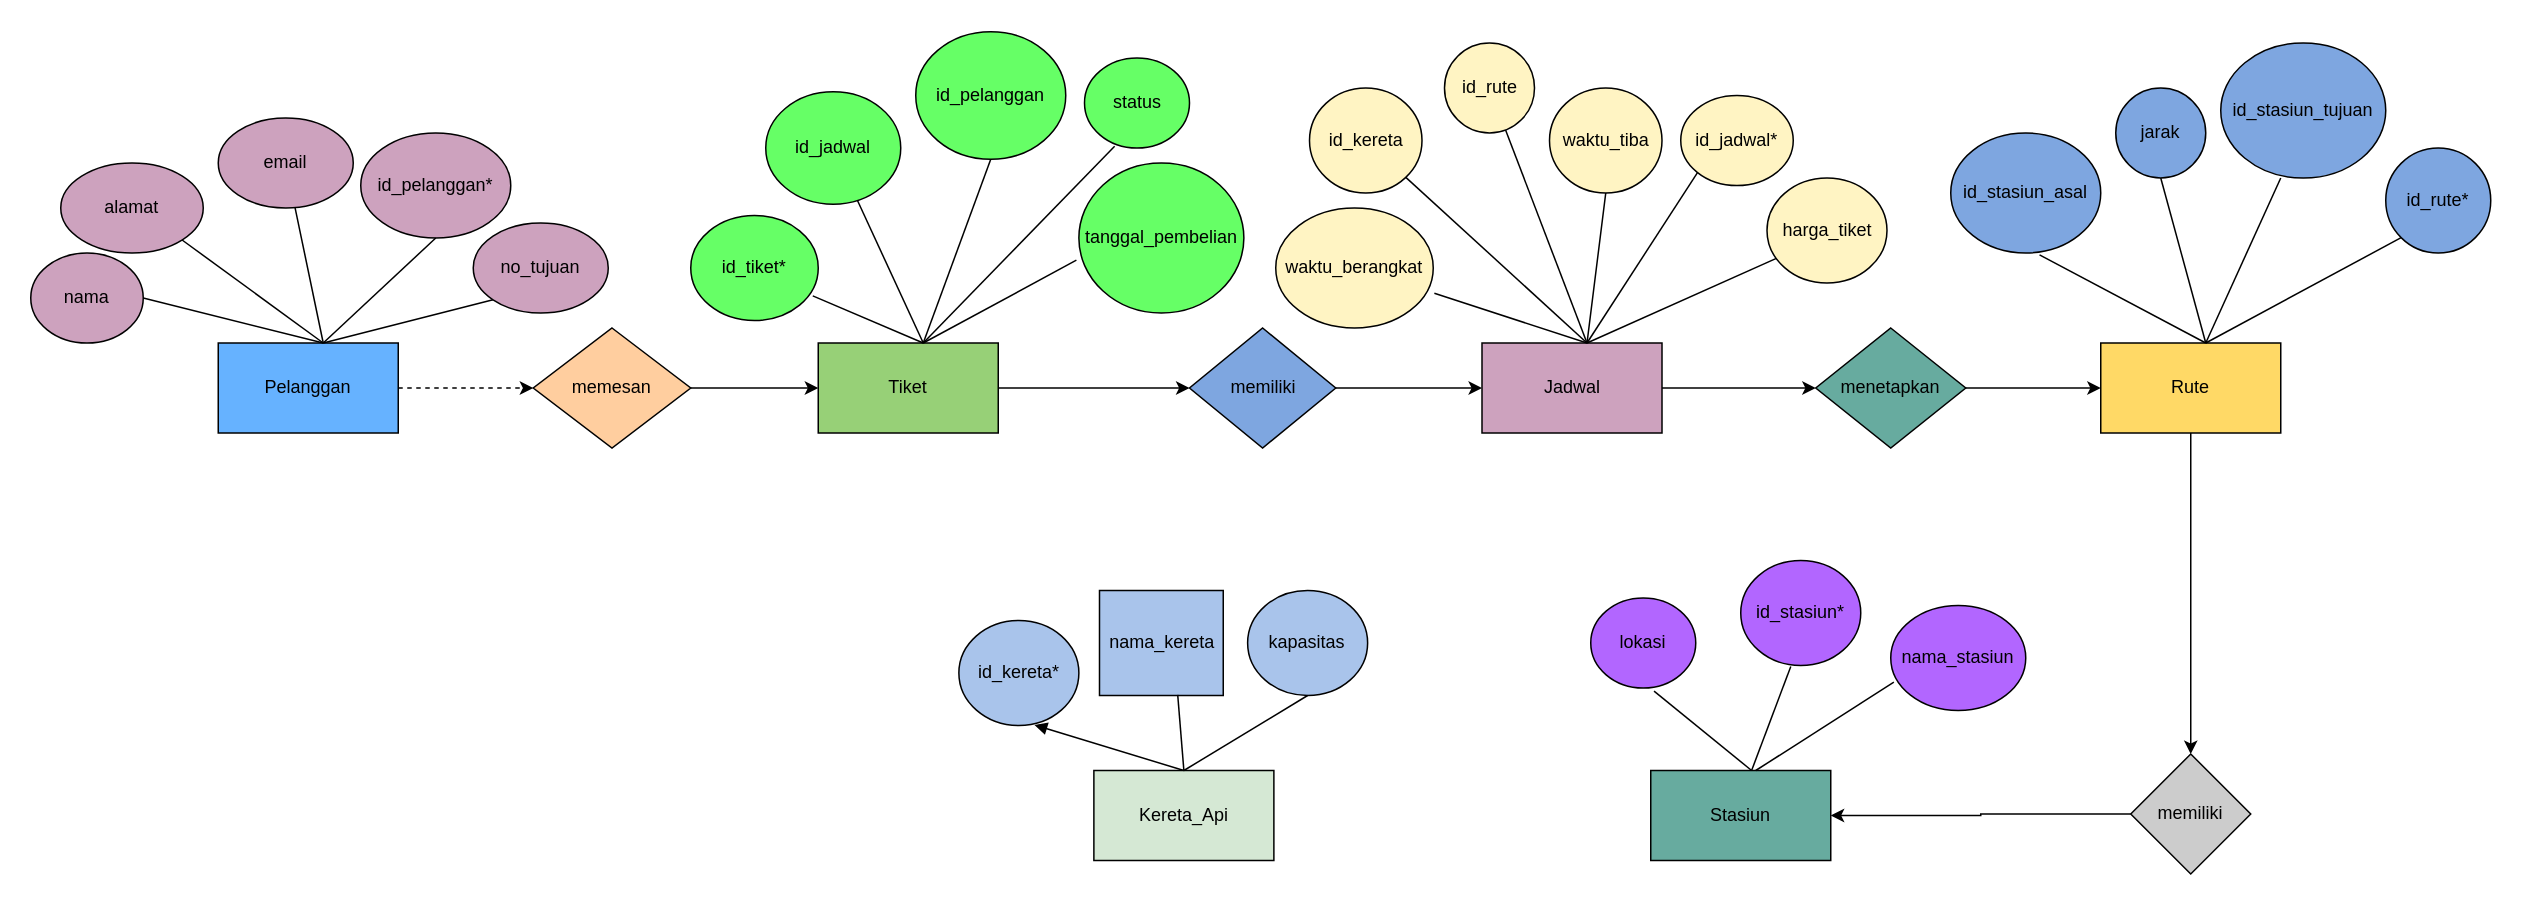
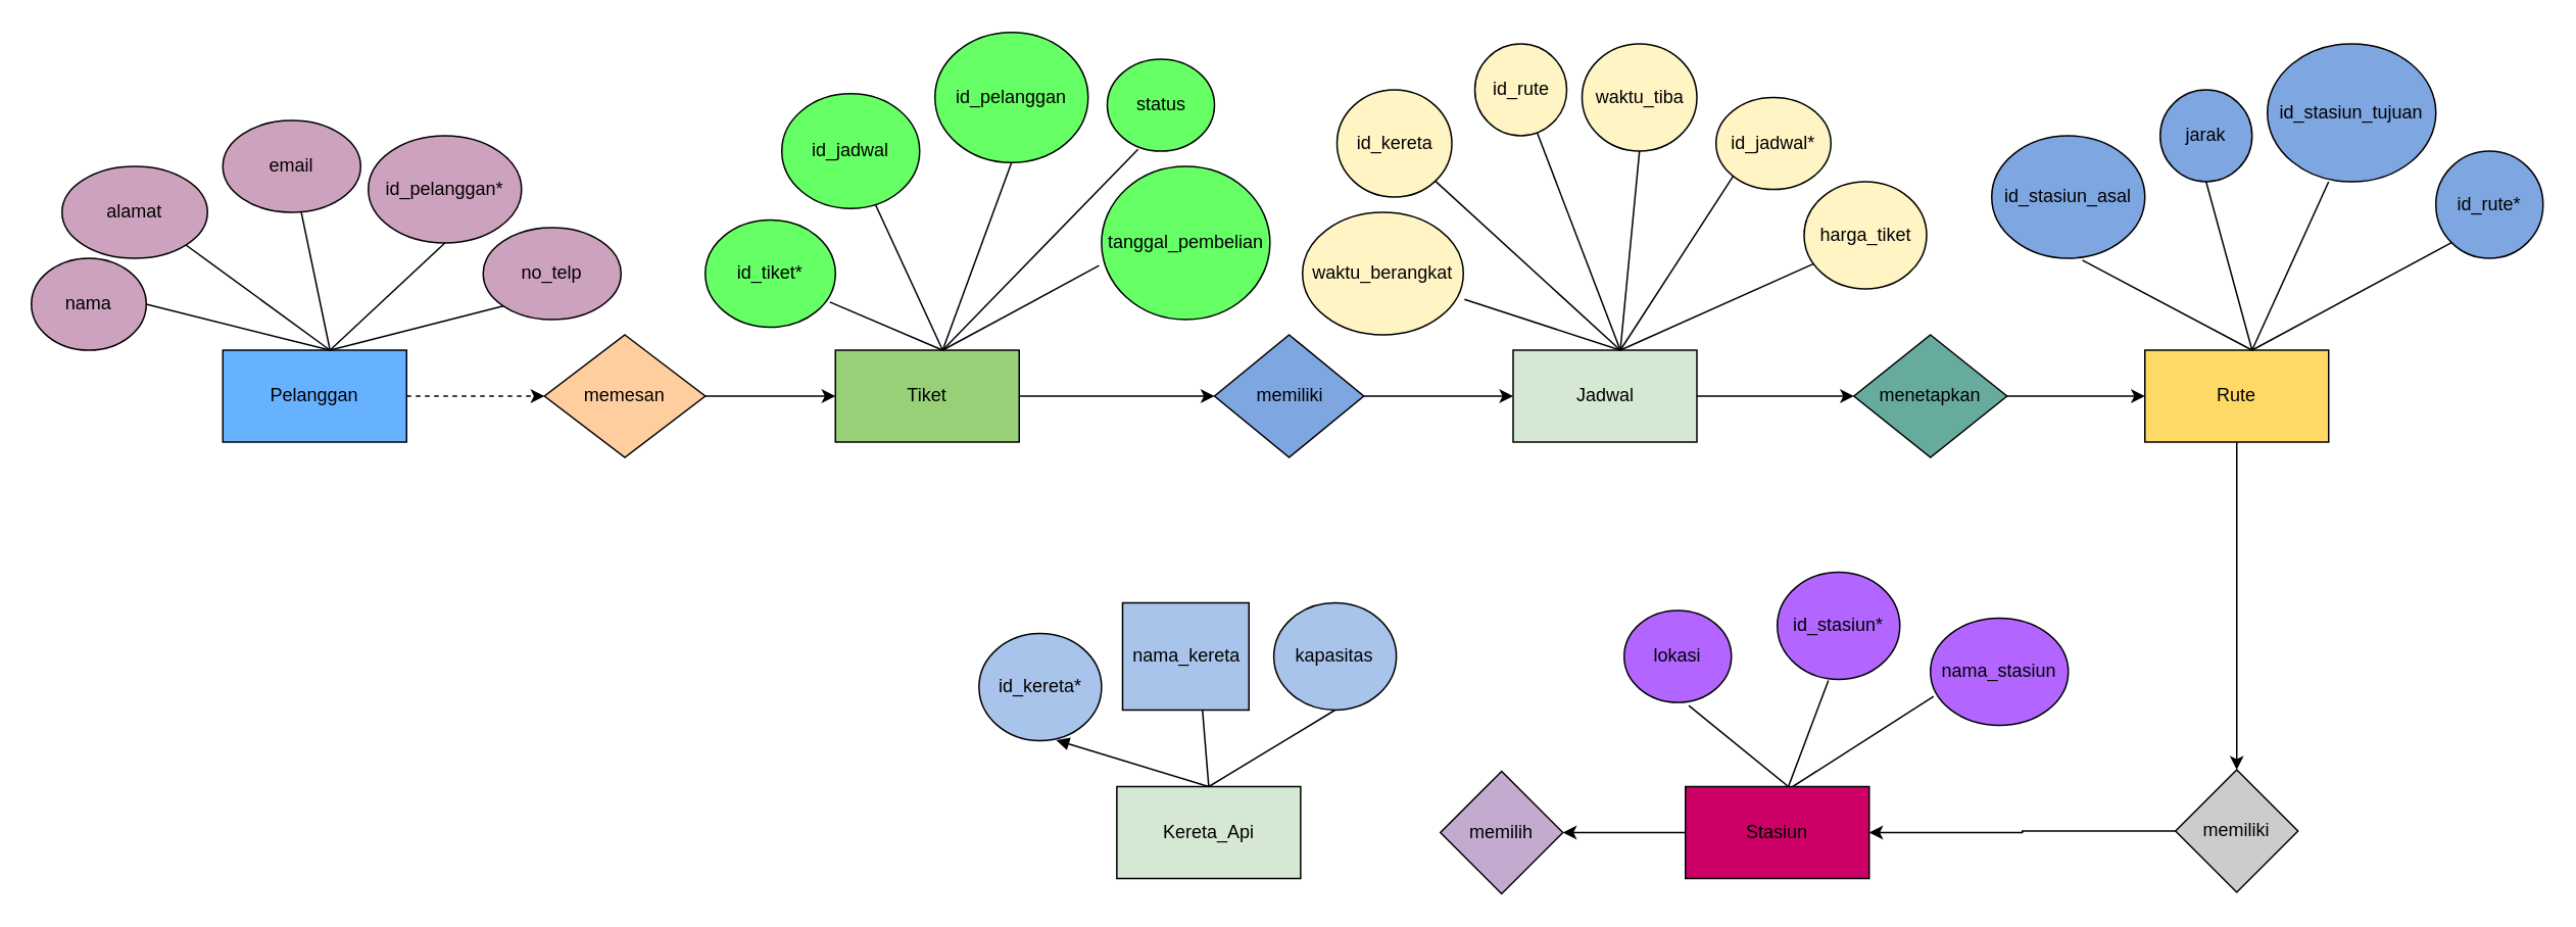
- <mxCell id="43" value="waktu_tiba" style="ellipse;whiteSpace=wrap;html=1;fillColor=#FFF4C3;" vertex="1" parent="1"><mxGeometry x="1032.5" y="58" width="75" height="70" as="geometry" /></mxCell>
+ <mxCell id="43" value="waktu_tiba" style="ellipse;whiteSpace=wrap;html=1;fillColor=#FFF4C3;" vertex="1" parent="1"><mxGeometry x="1032.5" y="28" width="75" height="70" as="geometry" /></mxCell>
- <mxCell id="17" value="no_tujuan" style="ellipse;whiteSpace=wrap;html=1;fillColor=#CDA2BE;" vertex="1" parent="1"><mxGeometry x="315" y="148" width="90" height="60" as="geometry" /></mxCell>
+ <mxCell id="17" value="no_telp" style="ellipse;whiteSpace=wrap;html=1;fillColor=#CDA2BE;" vertex="1" parent="1"><mxGeometry x="315" y="148" width="90" height="60" as="geometry" /></mxCell>
- <mxCell id="10" value="Jadwal" style="whiteSpace=wrap;html=1;fillColor=#CDA2BE;" vertex="1" parent="1"><mxGeometry x="987.5" y="228" width="120" height="60" as="geometry" /></mxCell>
+ <mxCell id="10" value="Jadwal" style="whiteSpace=wrap;html=1;fillColor=#d5e8d4;" vertex="1" parent="1"><mxGeometry x="987.5" y="228" width="120" height="60" as="geometry" /></mxCell>
+ <mxCell id="73" value="memilih" style="rhombus;whiteSpace=wrap;html=1;fillColor=#C3ABD0;" vertex="1" parent="1"><mxGeometry x="940" y="503" width="80" height="80" as="geometry" /></mxCell>
+ <mxCell id="4" value="" style="edgeStyle=orthogonalEdgeStyle;rounded=0;orthogonalLoop=1;jettySize=auto;html=1;" edge="1" parent="1" source="5" target="73"><mxGeometry relative="1" as="geometry" /></mxCell>
- <mxCell id="5" value="Stasiun" style="whiteSpace=wrap;html=1;fillColor=#67ab9f;" vertex="1" parent="1"><mxGeometry x="1100" y="513" width="120" height="60" as="geometry" /></mxCell>
+ <mxCell id="5" value="Stasiun" style="whiteSpace=wrap;html=1;fillColor=#CC0066;" vertex="1" parent="1"><mxGeometry x="1100" y="513" width="120" height="60" as="geometry" /></mxCell>
